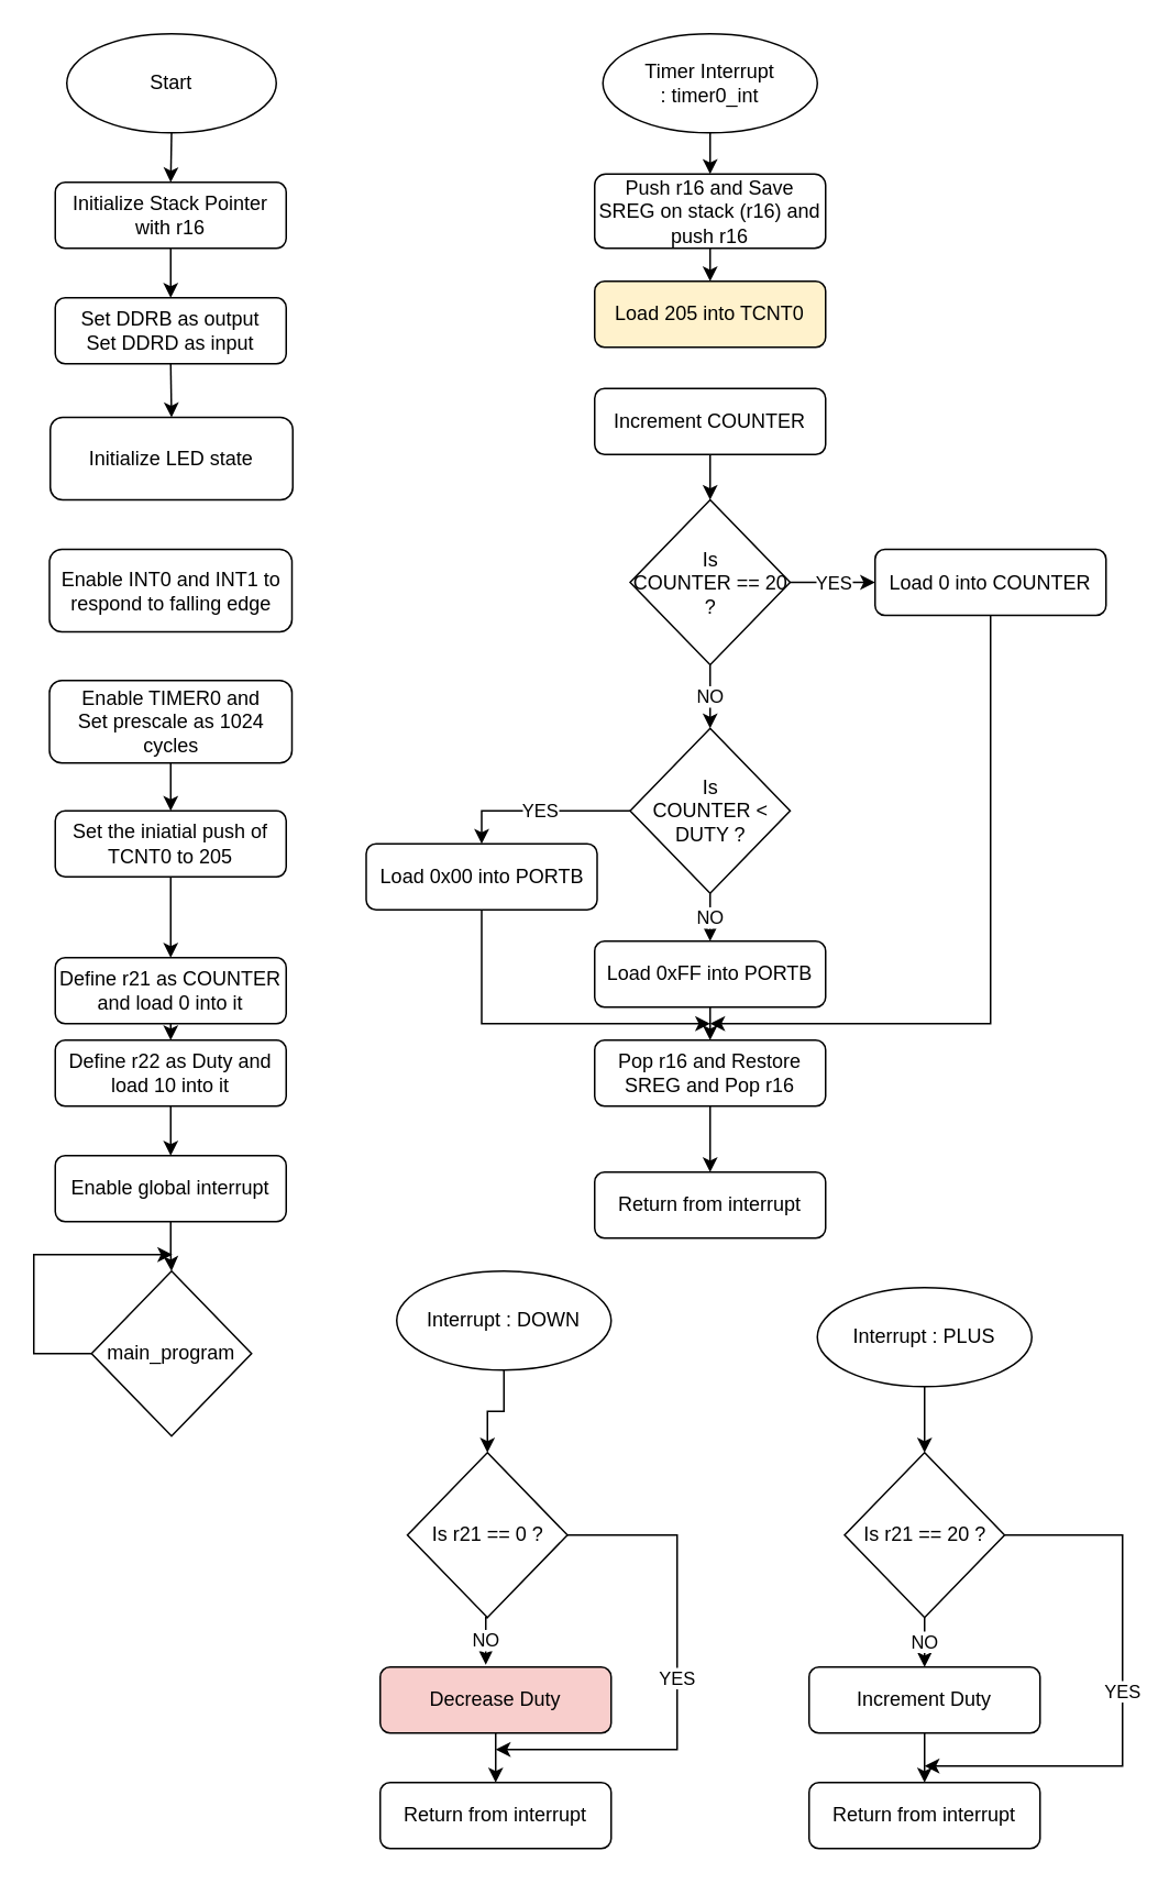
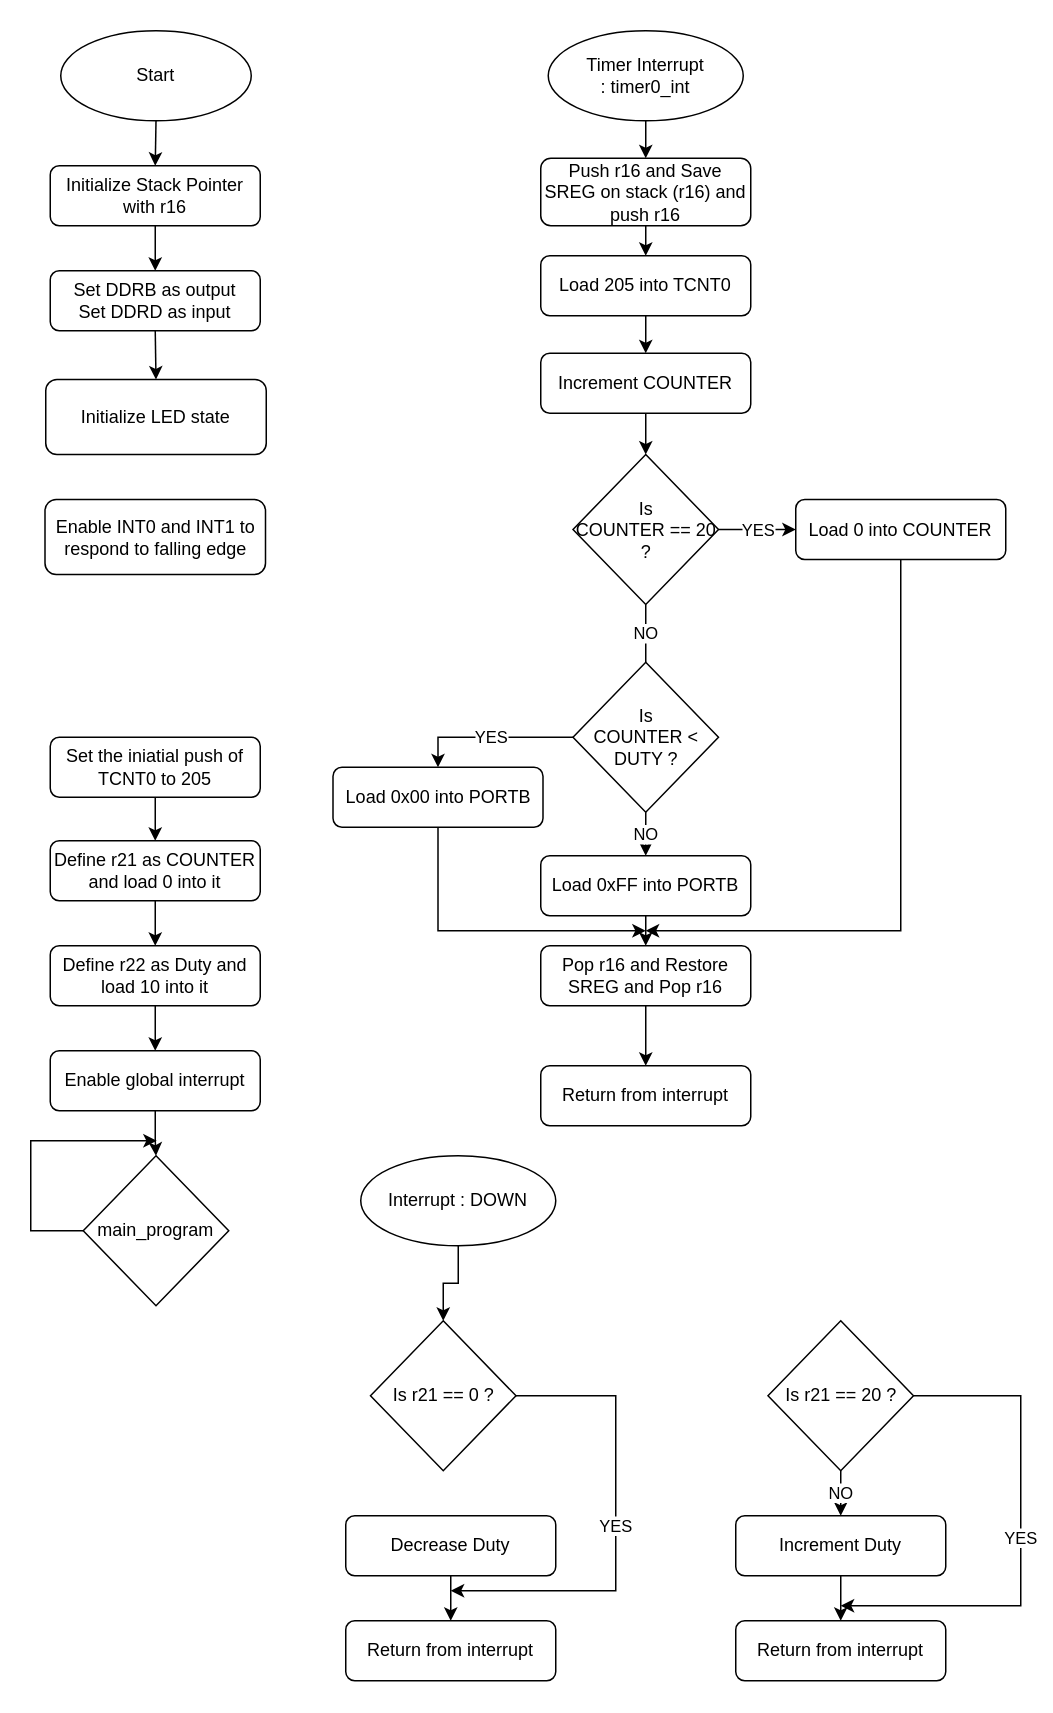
- <mxCell id="21" value="Load 205 into TCNT0" style="rounded=1;whiteSpace=wrap;html=1;fillColor=#fff2cc;" parent="1" vertex="1"><mxGeometry x="360" y="170" width="140" height="40" as="geometry" /></mxCell>
+ <mxCell id="21" value="Load 205 into TCNT0" style="rounded=1;whiteSpace=wrap;html=1;" parent="1" vertex="1"><mxGeometry x="360" y="170" width="140" height="40" as="geometry" /></mxCell>
+ <mxCell id="20" style="edgeStyle=orthogonalEdgeStyle;rounded=0;orthogonalLoop=1;jettySize=auto;html=1;exitX=0.5;exitY=1;exitDx=0;exitDy=0;entryX=0.5;entryY=0;entryDx=0;entryDy=0;" parent="1" source="21" target="23" edge="1"><mxGeometry relative="1" as="geometry" /></mxCell>
- <mxCell id="24" value="NO" style="edgeStyle=orthogonalEdgeStyle;rounded=0;orthogonalLoop=1;jettySize=auto;html=1;exitX=0.5;exitY=1;exitDx=0;exitDy=0;" parent="1" source="26" target="49" edge="1"><mxGeometry relative="1" as="geometry" /></mxCell>
+ <mxCell id="24" value="NO" style="edgeStyle=orthogonalEdgeStyle;rounded=0;orthogonalLoop=1;jettySize=auto;html=1;exitX=0.5;exitY=1;exitDx=0;exitDy=0;endArrow=none;" parent="1" source="26" target="49" edge="1"><mxGeometry relative="1" as="geometry" /></mxCell>
- <mxCell id="9" value="Enable TIMER0 and&lt;br&gt;Set prescale as 1024 cycles" style="rounded=1;whiteSpace=wrap;html=1;" parent="1" vertex="1"><mxGeometry x="29.5" y="412" width="147" height="50" as="geometry" /></mxCell>
- <mxCell id="8" style="edgeStyle=orthogonalEdgeStyle;rounded=0;orthogonalLoop=1;jettySize=auto;html=1;exitX=0.5;exitY=1;exitDx=0;exitDy=0;entryX=0.5;entryY=0;entryDx=0;entryDy=0;" parent="1" source="9" target="32" edge="1"><mxGeometry relative="1" as="geometry" /></mxCell>
- <mxCell id="11" value="Define r21 as COUNTER and load 0 into it" style="rounded=1;whiteSpace=wrap;html=1;" parent="1" vertex="1"><mxGeometry x="33" y="580" width="140" height="40" as="geometry" /></mxCell>
+ <mxCell id="11" value="Define r21 as COUNTER and load 0 into it" style="rounded=1;whiteSpace=wrap;html=1;" parent="1" vertex="1"><mxGeometry x="33" y="560" width="140" height="40" as="geometry" /></mxCell>
- <mxCell id="36" value="Interrupt : PLUS" style="ellipse;whiteSpace=wrap;html=1;" parent="1" vertex="1"><mxGeometry x="495" y="780" width="130" height="60" as="geometry" /></mxCell>
- <mxCell id="35" style="edgeStyle=orthogonalEdgeStyle;rounded=0;orthogonalLoop=1;jettySize=auto;html=1;exitX=0.5;exitY=1;exitDx=0;exitDy=0;entryX=0.5;entryY=0;entryDx=0;entryDy=0;" parent="1" source="36" target="39" edge="1"><mxGeometry relative="1" as="geometry" /></mxCell>
- <mxCell id="43" value="NO" style="edgeStyle=orthogonalEdgeStyle;rounded=0;orthogonalLoop=1;jettySize=auto;html=1;exitX=0.5;exitY=1;exitDx=0;exitDy=0;entryX=0.457;entryY=-0.035;entryDx=0;entryDy=0;entryPerimeter=0;" edge="1" parent="1" source="45" target="60"><mxGeometry relative="1" as="geometry" /></mxCell>
- <mxCell id="60" value="Decrease Duty" style="rounded=1;whiteSpace=wrap;html=1;fillColor=#f8cecc;" vertex="1" parent="1"><mxGeometry x="230" y="1010" width="140" height="40" as="geometry" /></mxCell>
+ <mxCell id="60" value="Decrease Duty" style="rounded=1;whiteSpace=wrap;html=1;" vertex="1" parent="1"><mxGeometry x="230" y="1010" width="140" height="40" as="geometry" /></mxCell>
